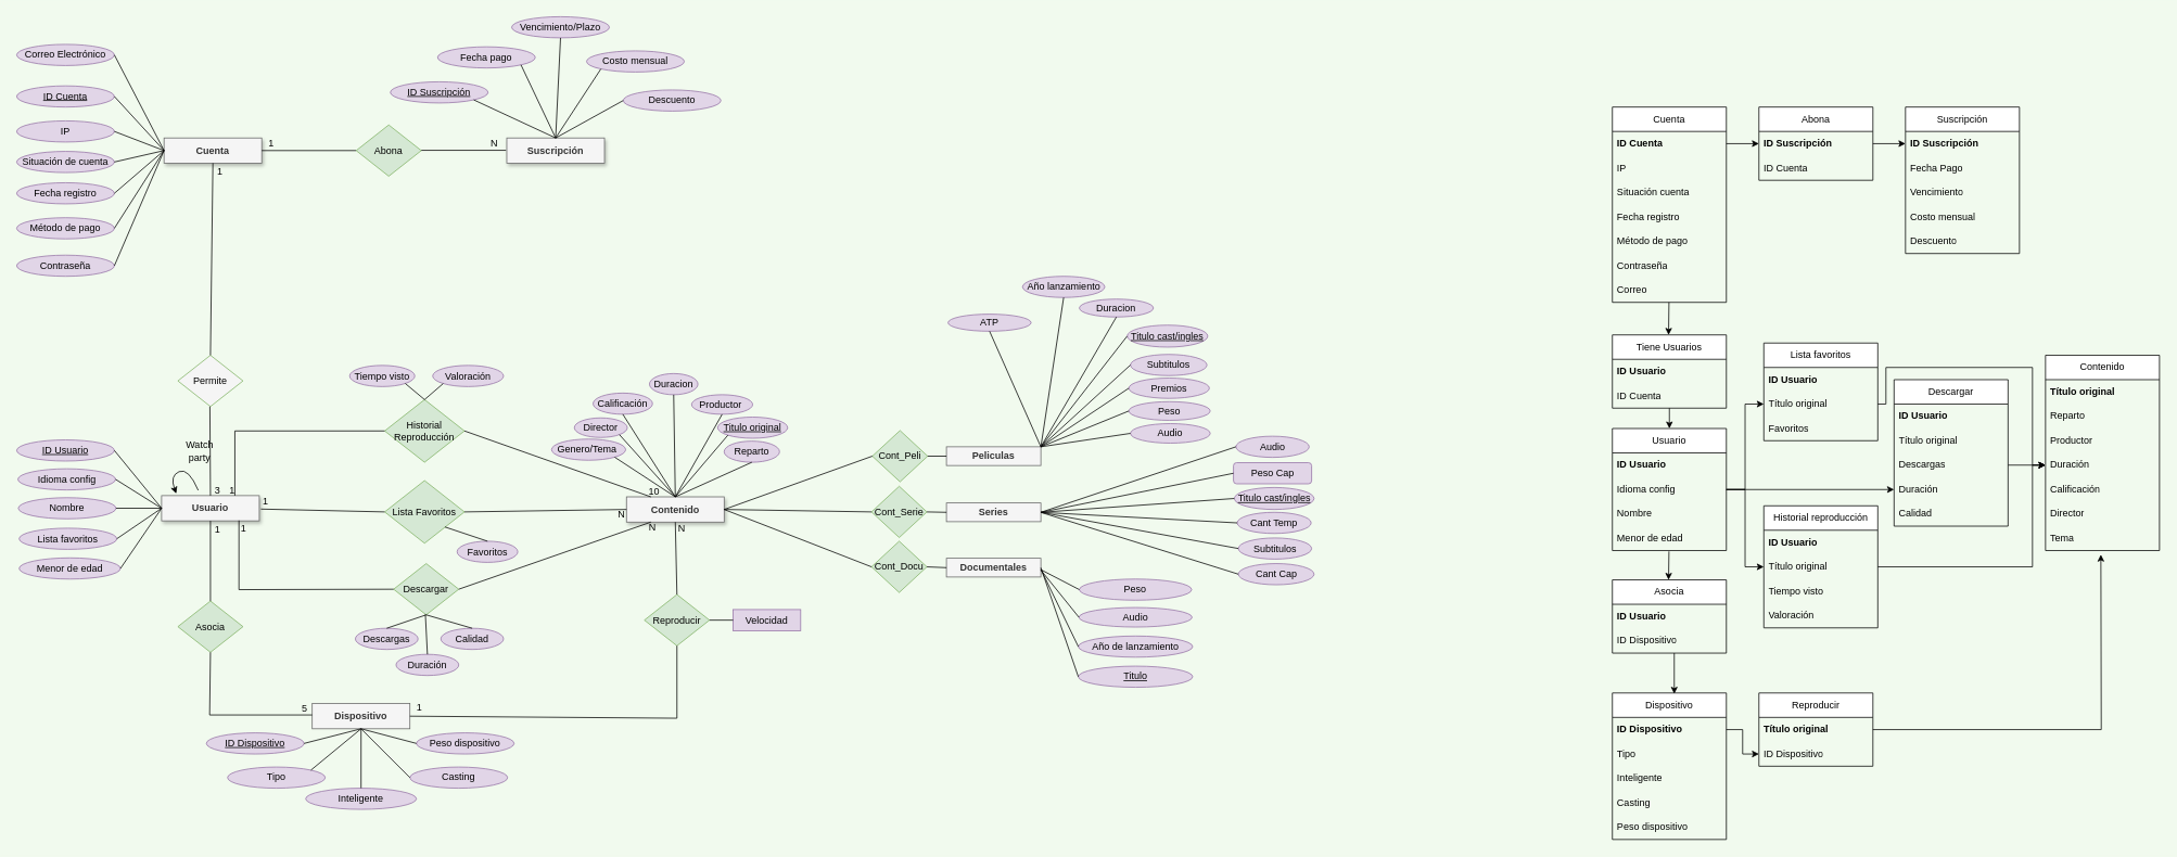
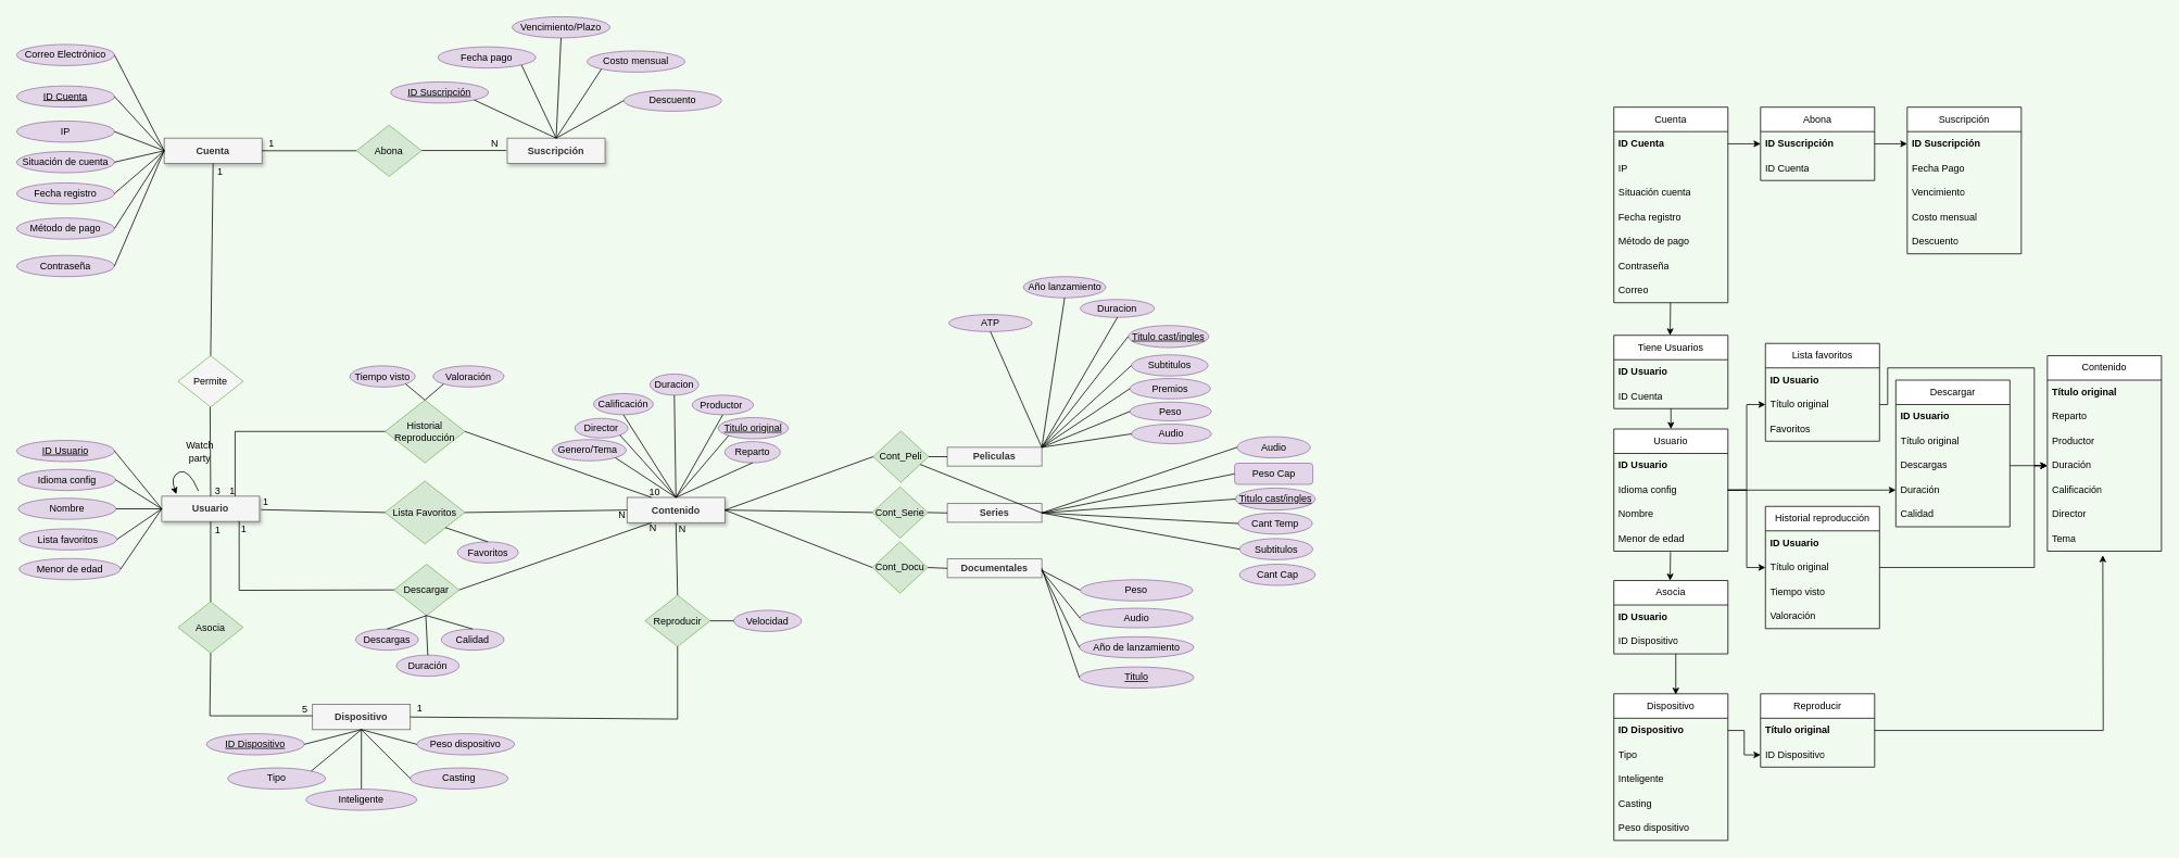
- <mxCell id="224" value="" style="endArrow=none;html=1;rounded=0;entryX=0;entryY=0.5;entryDx=0;entryDy=0;exitX=1;exitY=0.5;exitDx=0;exitDy=0;" edge="1" parent="1" source="101" target="217"><mxGeometry width="50" height="50" relative="1" as="geometry"><mxPoint x="1289" y="756" as="sourcePoint" /><mxPoint x="1339" y="706" as="targetPoint" /></mxGeometry></mxCell>
+ <mxCell id="224" value="" style="endArrow=none;html=1;rounded=0;exitX=1;exitY=0.5;exitDx=0;exitDy=0;" edge="1" parent="1" source="101" target="137"><mxGeometry width="50" height="50" relative="1" as="geometry"><mxPoint x="1289" y="756" as="sourcePoint" /><mxPoint x="1339" y="706" as="targetPoint" /></mxGeometry></mxCell>
- <mxCell id="195" value="Velocidad" style="whiteSpace=wrap;html=1;fillColor=#e1d5e7;strokeColor=#9673a6;gradientColor=none;rounded=0;" vertex="1" parent="1"><mxGeometry x="900" y="748.5" width="83" height="26" as="geometry" /></mxCell>
+ <mxCell id="195" value="Velocidad" style="ellipse;whiteSpace=wrap;html=1;fillColor=#e1d5e7;strokeColor=#9673a6;gradientColor=none;" vertex="1" parent="1"><mxGeometry x="900" y="748.5" width="83" height="26" as="geometry" /></mxCell>
